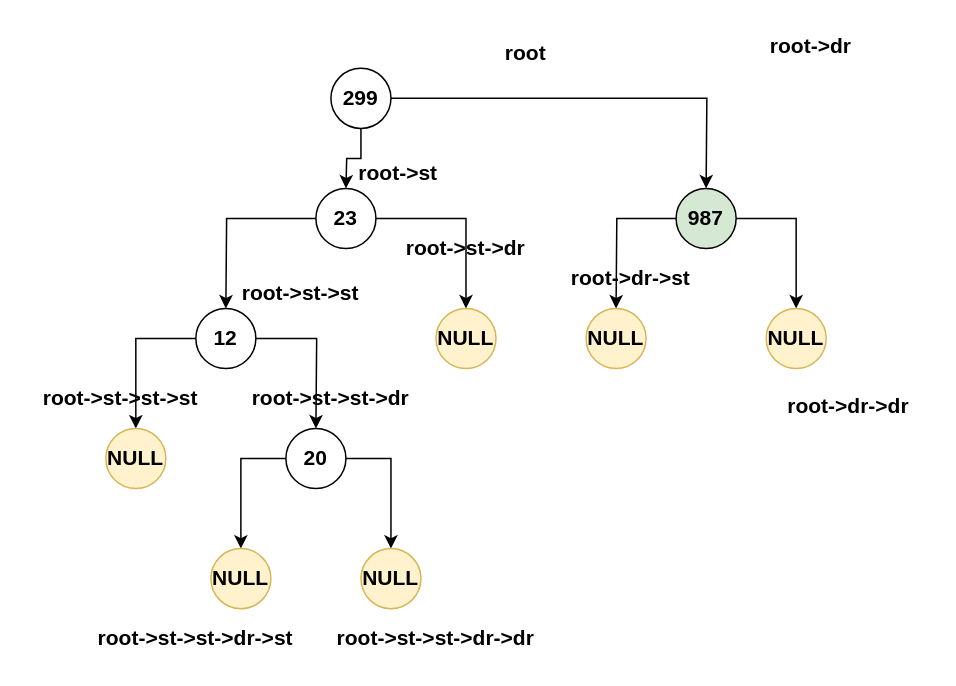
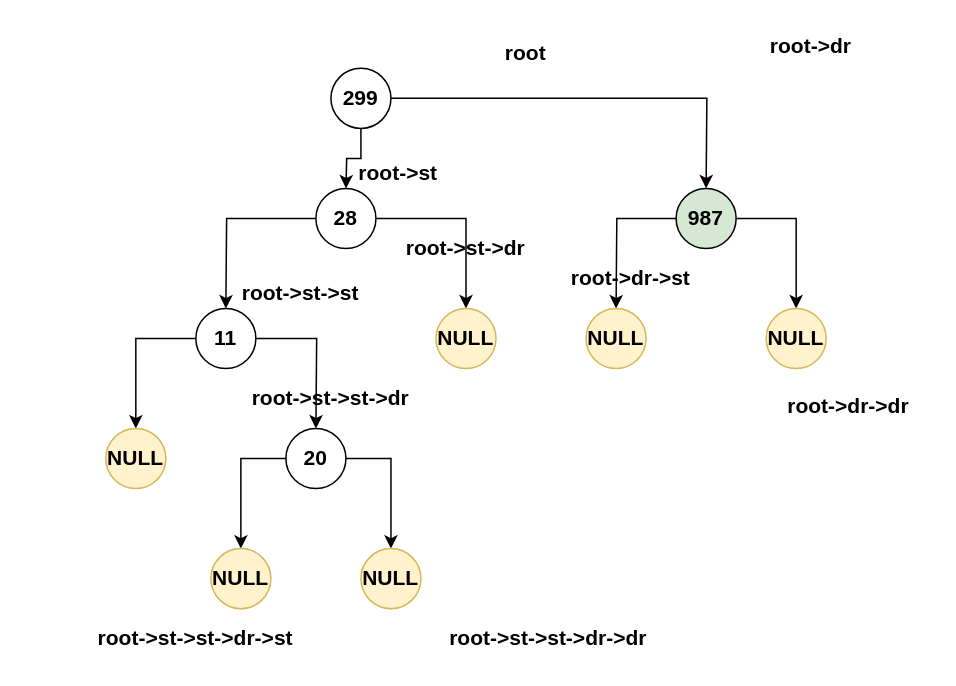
- <mxCell id="7" value="&lt;b&gt;&lt;font style=&quot;font-size: 14px&quot;&gt;23&lt;/font&gt;&lt;/b&gt;" style="ellipse;whiteSpace=wrap;html=1;aspect=fixed;" parent="1" vertex="1"><mxGeometry x="210" y="125" width="40" height="40" as="geometry" /></mxCell>
+ <mxCell id="7" value="&lt;b&gt;&lt;font style=&quot;font-size: 14px&quot;&gt;28&lt;/font&gt;&lt;/b&gt;" style="ellipse;whiteSpace=wrap;html=1;aspect=fixed;" parent="1" vertex="1"><mxGeometry x="210" y="125" width="40" height="40" as="geometry" /></mxCell>
- <mxCell id="11" value="&lt;b&gt;&lt;font style=&quot;font-size: 14px&quot;&gt;12&lt;/font&gt;&lt;/b&gt;" style="ellipse;whiteSpace=wrap;html=1;aspect=fixed;" parent="1" vertex="1"><mxGeometry x="130" y="205" width="40" height="40" as="geometry" /></mxCell>
+ <mxCell id="11" value="&lt;b&gt;&lt;font style=&quot;font-size: 14px&quot;&gt;11&lt;/font&gt;&lt;/b&gt;" style="ellipse;whiteSpace=wrap;html=1;aspect=fixed;" parent="1" vertex="1"><mxGeometry x="130" y="205" width="40" height="40" as="geometry" /></mxCell>
- <mxCell id="28" value="&lt;b&gt;&lt;font style=&quot;font-size: 14px&quot;&gt;root-&amp;gt;st-&amp;gt;st-&amp;gt;st&lt;/font&gt;&lt;/b&gt;" style="text;html=1;strokeColor=none;fillColor=none;align=center;verticalAlign=middle;whiteSpace=wrap;rounded=0;" parent="1" vertex="1"><mxGeometry x="20" y="255" width="120" height="20" as="geometry" /></mxCell>
- <mxCell id="31" value="&lt;b&gt;&lt;font style=&quot;font-size: 14px&quot;&gt;root-&amp;gt;st-&amp;gt;st-&amp;gt;dr-&amp;gt;dr&lt;/font&gt;&lt;/b&gt;" style="text;html=1;strokeColor=none;fillColor=none;align=center;verticalAlign=middle;whiteSpace=wrap;rounded=0;" parent="1" vertex="1"><mxGeometry x="220" y="415" width="140" height="20" as="geometry" /></mxCell>
+ <mxCell id="31" value="&lt;b&gt;&lt;font style=&quot;font-size: 14px&quot;&gt;root-&amp;gt;st-&amp;gt;st-&amp;gt;dr-&amp;gt;dr&lt;/font&gt;&lt;/b&gt;" style="text;html=1;strokeColor=none;fillColor=none;align=center;verticalAlign=middle;whiteSpace=wrap;rounded=0;" parent="1" vertex="1"><mxGeometry x="295" y="415" width="140" height="20" as="geometry" /></mxCell>
